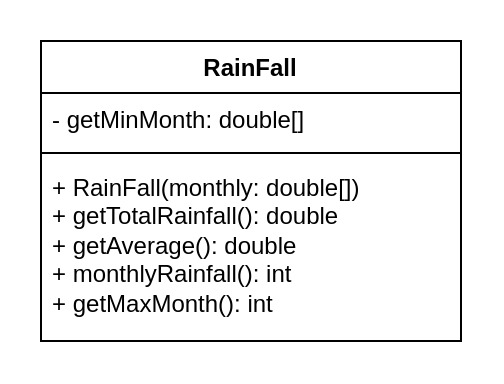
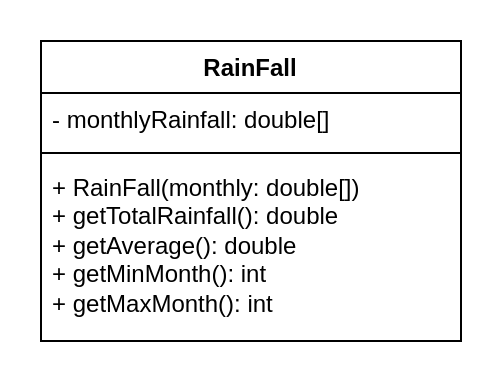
- <mxCell id="3" value="- getMinMonth: double[]" style="text;strokeColor=none;fillColor=none;align=left;verticalAlign=top;spacingLeft=4;spacingRight=4;overflow=hidden;rotatable=0;points=[[0,0.5],[1,0.5]];portConstraint=eastwest;whiteSpace=wrap;html=1;" vertex="1" parent="2"><mxGeometry y="26" width="210" height="26" as="geometry" /></mxCell>
+ <mxCell id="3" value="- monthlyRainfall: double[]" style="text;strokeColor=none;fillColor=none;align=left;verticalAlign=top;spacingLeft=4;spacingRight=4;overflow=hidden;rotatable=0;points=[[0,0.5],[1,0.5]];portConstraint=eastwest;whiteSpace=wrap;html=1;" vertex="1" parent="2"><mxGeometry y="26" width="210" height="26" as="geometry" /></mxCell>
- <mxCell id="5" value="&lt;div&gt;+ RainFall(monthly: double[])&lt;/div&gt;&lt;div&gt;+ getTotalRainfall(): double&lt;/div&gt;&lt;div&gt;+ getAverage(): double&lt;/div&gt;&lt;div&gt;+ monthlyRainfall(): int&lt;/div&gt;&lt;div&gt;+ getMaxMonth(): int&lt;br&gt;&lt;/div&gt;" style="text;strokeColor=none;fillColor=none;align=left;verticalAlign=top;spacingLeft=4;spacingRight=4;overflow=hidden;rotatable=0;points=[[0,0.5],[1,0.5]];portConstraint=eastwest;whiteSpace=wrap;html=1;" vertex="1" parent="2"><mxGeometry y="60" width="210" height="90" as="geometry" /></mxCell>
+ <mxCell id="5" value="&lt;div&gt;+ RainFall(monthly: double[])&lt;/div&gt;&lt;div&gt;+ getTotalRainfall(): double&lt;/div&gt;&lt;div&gt;+ getAverage(): double&lt;/div&gt;&lt;div&gt;+ getMinMonth(): int&lt;/div&gt;&lt;div&gt;+ getMaxMonth(): int&lt;br&gt;&lt;/div&gt;" style="text;strokeColor=none;fillColor=none;align=left;verticalAlign=top;spacingLeft=4;spacingRight=4;overflow=hidden;rotatable=0;points=[[0,0.5],[1,0.5]];portConstraint=eastwest;whiteSpace=wrap;html=1;" vertex="1" parent="2"><mxGeometry y="60" width="210" height="90" as="geometry" /></mxCell>
